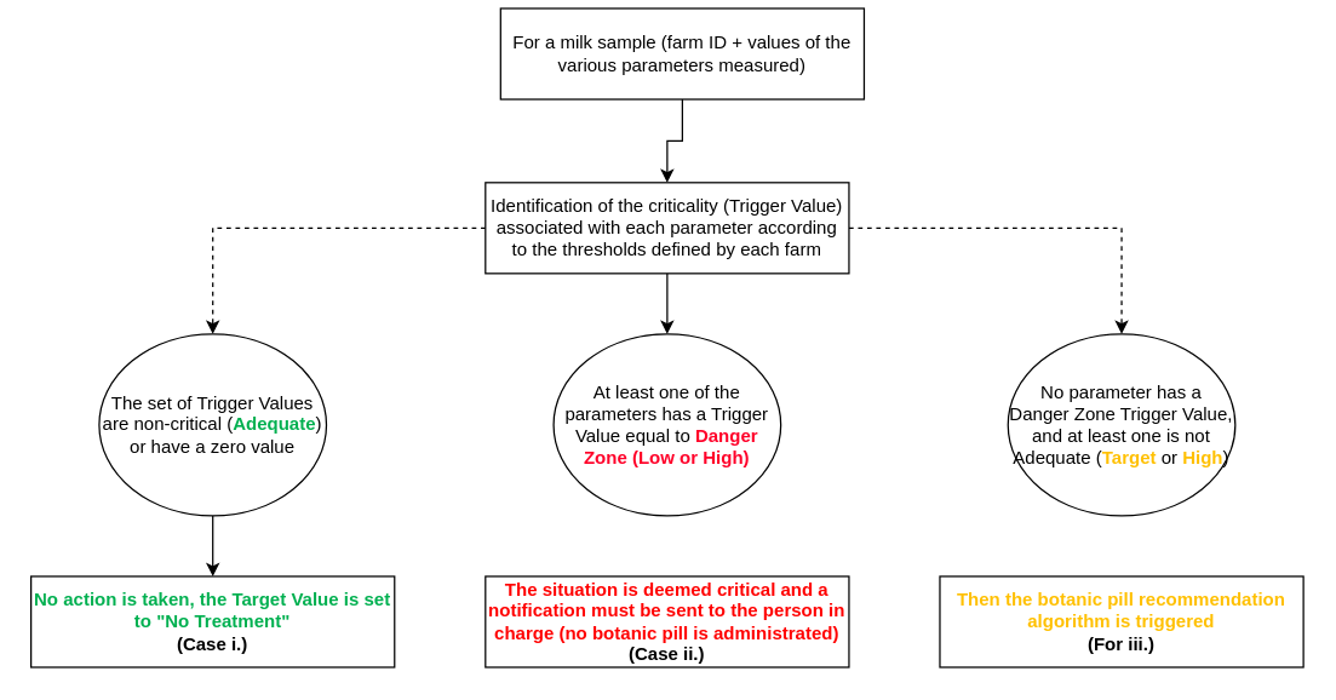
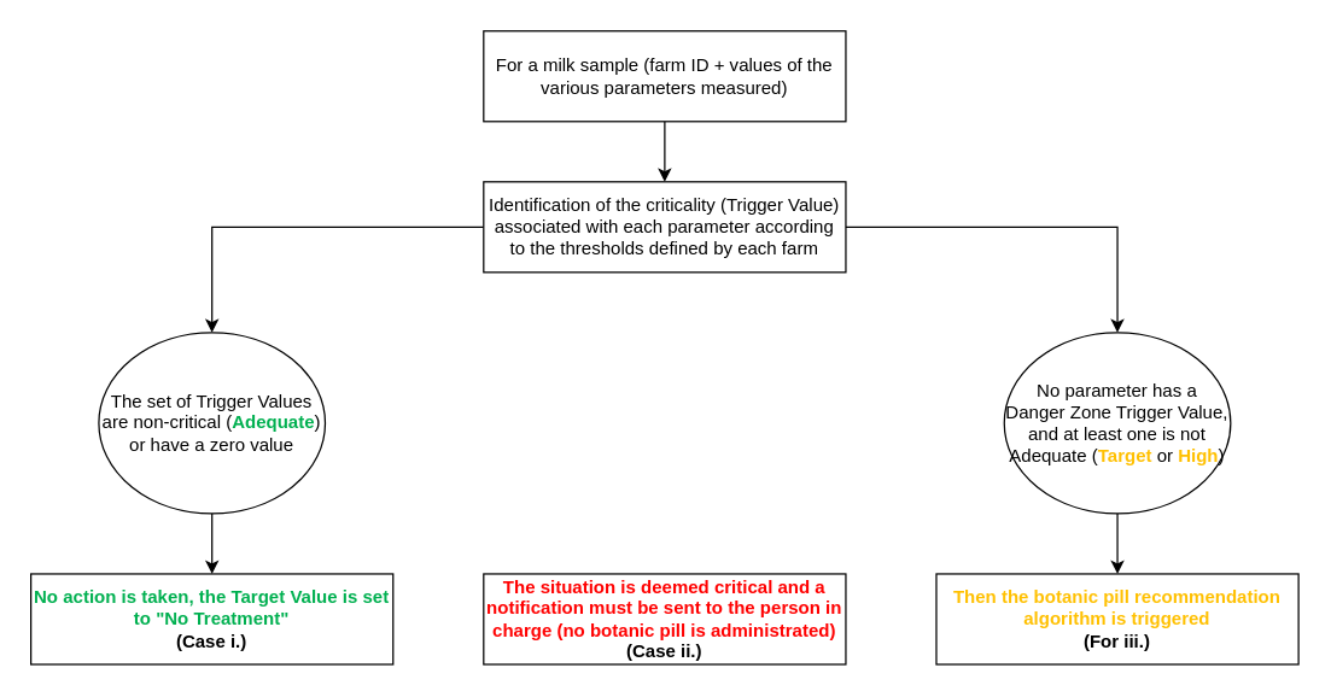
- <mxCell id="3" value="For a milk sample (farm ID + values of the various parameters measured)" style="rounded=0;whiteSpace=wrap;html=1;" vertex="1" parent="1"><mxGeometry x="330" y="5" width="240" height="60" as="geometry" /></mxCell>
+ <mxCell id="3" value="For a milk sample (farm ID + values of the various parameters measured)" style="rounded=0;whiteSpace=wrap;html=1;" vertex="1" parent="1"><mxGeometry x="320" y="20" width="240" height="60" as="geometry" /></mxCell>
- <mxCell id="5" style="edgeStyle=orthogonalEdgeStyle;rounded=0;orthogonalLoop=1;jettySize=auto;html=1;exitX=0;exitY=0.5;exitDx=0;exitDy=0;entryX=0.5;entryY=0;entryDx=0;entryDy=0;dashed=1;" edge="1" parent="1" source="7" target="10"><mxGeometry relative="1" as="geometry" /></mxCell>
+ <mxCell id="5" style="edgeStyle=orthogonalEdgeStyle;rounded=0;orthogonalLoop=1;jettySize=auto;html=1;exitX=0;exitY=0.5;exitDx=0;exitDy=0;entryX=0.5;entryY=0;entryDx=0;entryDy=0;" edge="1" parent="1" source="7" target="10"><mxGeometry relative="1" as="geometry" /></mxCell>
- <mxCell id="6" style="edgeStyle=orthogonalEdgeStyle;rounded=0;orthogonalLoop=1;jettySize=auto;html=1;exitX=1;exitY=0.5;exitDx=0;exitDy=0;entryX=0.5;entryY=0;entryDx=0;entryDy=0;dashed=1;" edge="1" parent="1" source="7" target="12"><mxGeometry relative="1" as="geometry" /></mxCell>
+ <mxCell id="6" style="edgeStyle=orthogonalEdgeStyle;rounded=0;orthogonalLoop=1;jettySize=auto;html=1;exitX=1;exitY=0.5;exitDx=0;exitDy=0;entryX=0.5;entryY=0;entryDx=0;entryDy=0;" edge="1" parent="1" source="7" target="12"><mxGeometry relative="1" as="geometry" /></mxCell>
- <mxCell id="4" value="" style="edgeStyle=orthogonalEdgeStyle;rounded=0;orthogonalLoop=1;jettySize=auto;html=1;" edge="1" parent="1" source="7" target="8"><mxGeometry relative="1" as="geometry" /></mxCell>
- <mxCell id="8" value="At least one of the parameters has a Trigger Value equal to &lt;b&gt;&lt;font color=&quot;#ff0029&quot;&gt;Danger Zone (Low or High)&lt;/font&gt;&lt;/b&gt;" style="ellipse;whiteSpace=wrap;html=1;rounded=0;" vertex="1" parent="1"><mxGeometry x="365" y="220" width="150" height="120" as="geometry" /></mxCell>
+ <mxCell id="11" style="edgeStyle=orthogonalEdgeStyle;rounded=0;orthogonalLoop=1;jettySize=auto;html=1;exitX=0.5;exitY=1;exitDx=0;exitDy=0;entryX=0.5;entryY=0;entryDx=0;entryDy=0;" edge="1" parent="1" source="12" target="15"><mxGeometry relative="1" as="geometry" /></mxCell>
